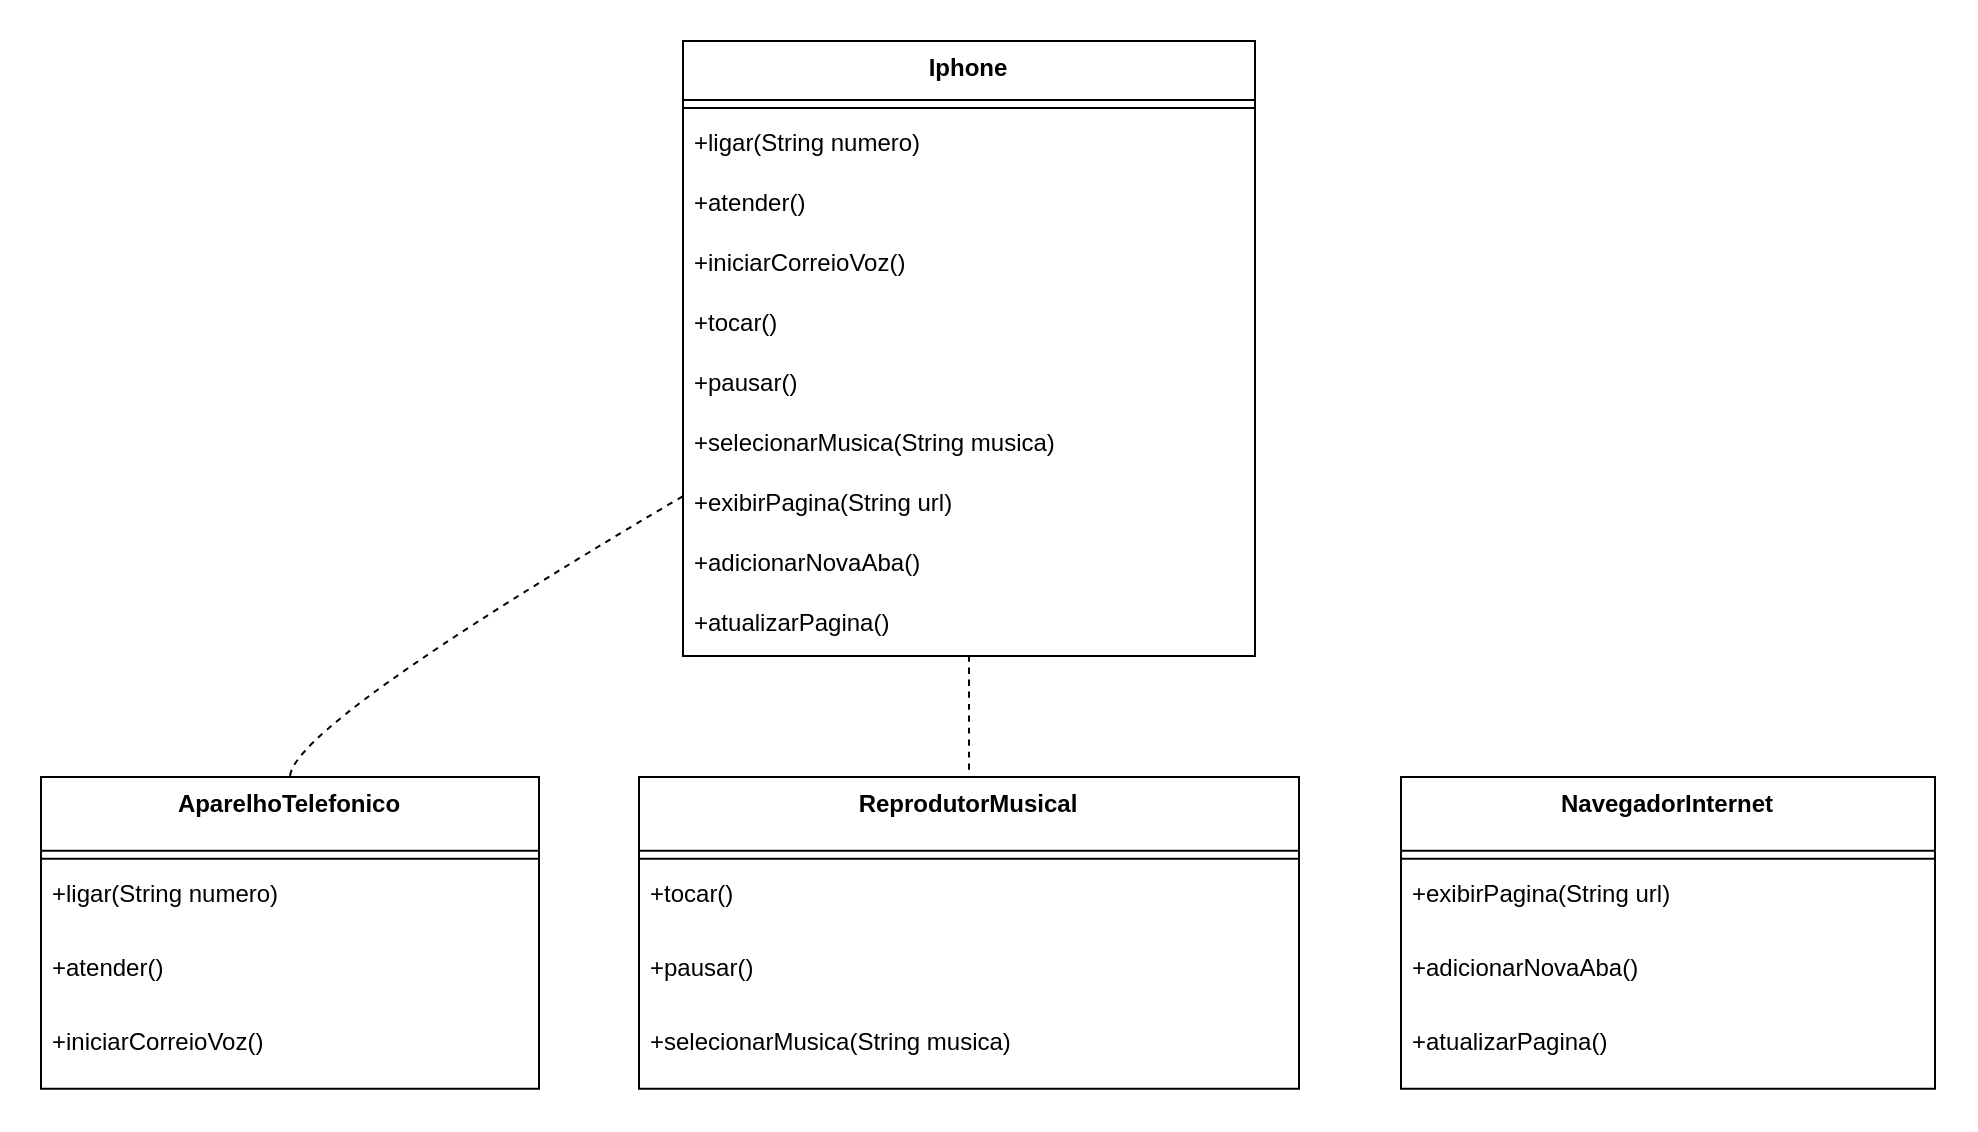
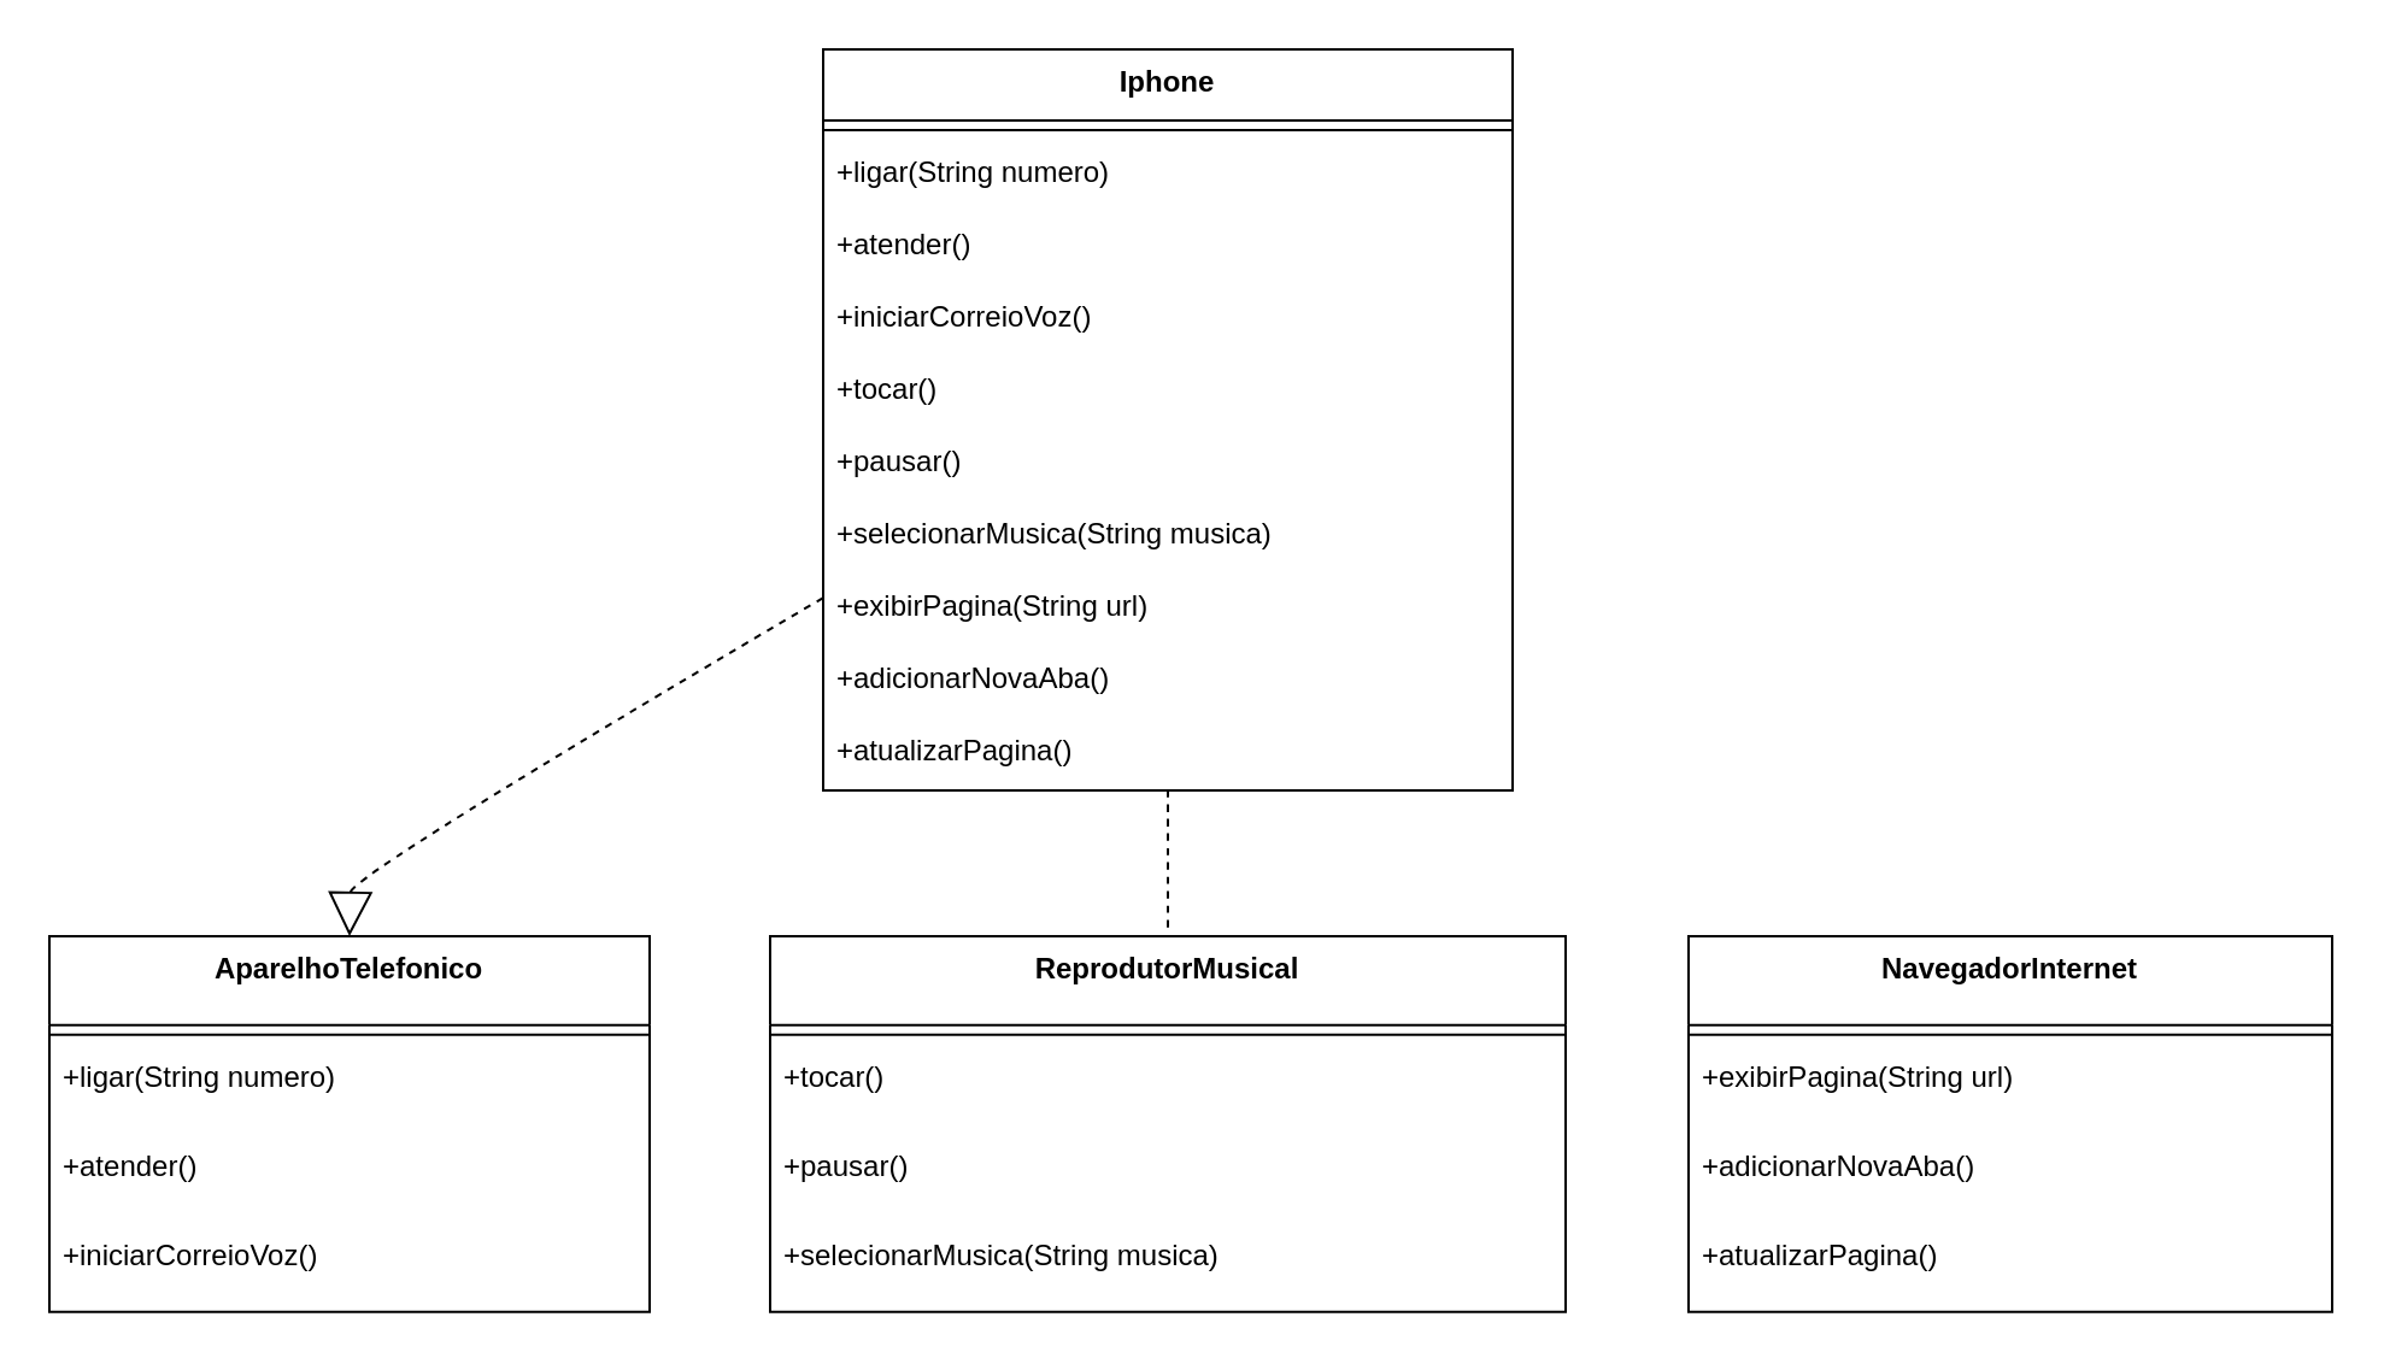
- <mxCell id="28" value="" style="curved=1;dashed=1;startArrow=none;endArrow=none;endSize=16;endFill=0;exitX=0;exitY=0.74;entryX=0.5;entryY=0;rounded=0;" edge="1" parent="1" source="17" target="2"><mxGeometry relative="1" as="geometry"><Array as="points"><mxPoint x="145" y="363" /></Array></mxGeometry></mxCell>
+ <mxCell id="28" value="" style="curved=1;dashed=1;startArrow=none;endArrow=block;endSize=16;endFill=0;exitX=0;exitY=0.74;entryX=0.5;entryY=0;rounded=0;" edge="1" parent="1" source="17" target="2"><mxGeometry relative="1" as="geometry"><Array as="points"><mxPoint x="145" y="363" /></Array></mxGeometry></mxCell>
